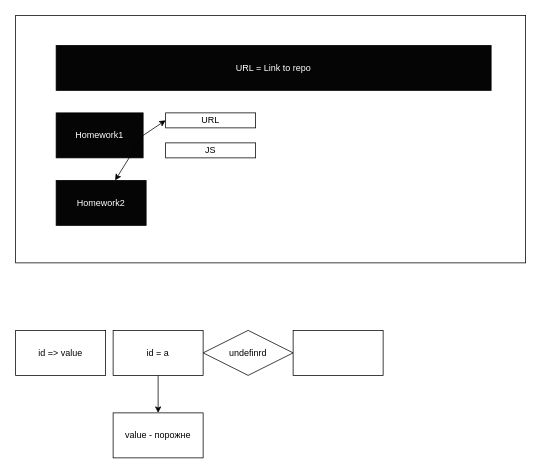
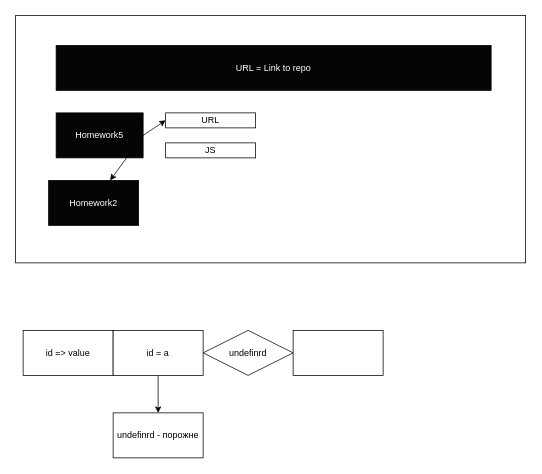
- <mxCell id="4" value="&lt;font color=&quot;#ffffff&quot;&gt;Homework1&lt;/font&gt;" style="rounded=0;whiteSpace=wrap;html=1;fillColor=#050505;" vertex="1" parent="1"><mxGeometry x="74" y="150" width="116" height="60" as="geometry" /></mxCell>
+ <mxCell id="4" value="&lt;font color=&quot;#ffffff&quot;&gt;Homework5&lt;/font&gt;" style="rounded=0;whiteSpace=wrap;html=1;fillColor=#050505;" vertex="1" parent="1"><mxGeometry x="74" y="150" width="116" height="60" as="geometry" /></mxCell>
- <mxCell id="5" value="&lt;font color=&quot;#ffffff&quot;&gt;Homework2&lt;/font&gt;" style="rounded=0;whiteSpace=wrap;html=1;fillColor=#050505;" vertex="1" parent="1"><mxGeometry x="74" y="240" width="120" height="60" as="geometry" /></mxCell>
+ <mxCell id="5" value="&lt;font color=&quot;#ffffff&quot;&gt;Homework2&lt;/font&gt;" style="rounded=0;whiteSpace=wrap;html=1;fillColor=#050505;" vertex="1" parent="1"><mxGeometry x="64" y="240" width="120" height="60" as="geometry" /></mxCell>
- <mxCell id="10" value="id =&amp;gt; value" style="rounded=0;whiteSpace=wrap;html=1;" vertex="1" parent="1"><mxGeometry x="20" y="440" width="120" height="60" as="geometry" /></mxCell>
+ <mxCell id="10" value="id =&amp;gt; value" style="rounded=0;whiteSpace=wrap;html=1;" vertex="1" parent="1"><mxGeometry x="30" y="440" width="120" height="60" as="geometry" /></mxCell>
- <mxCell id="15" value="value - порожне" style="rounded=0;whiteSpace=wrap;html=1;" vertex="1" parent="1"><mxGeometry x="150" y="550" width="120" height="60" as="geometry" /></mxCell>
+ <mxCell id="15" value="undefinrd - порожне" style="rounded=0;whiteSpace=wrap;html=1;" vertex="1" parent="1"><mxGeometry x="150" y="550" width="120" height="60" as="geometry" /></mxCell>
